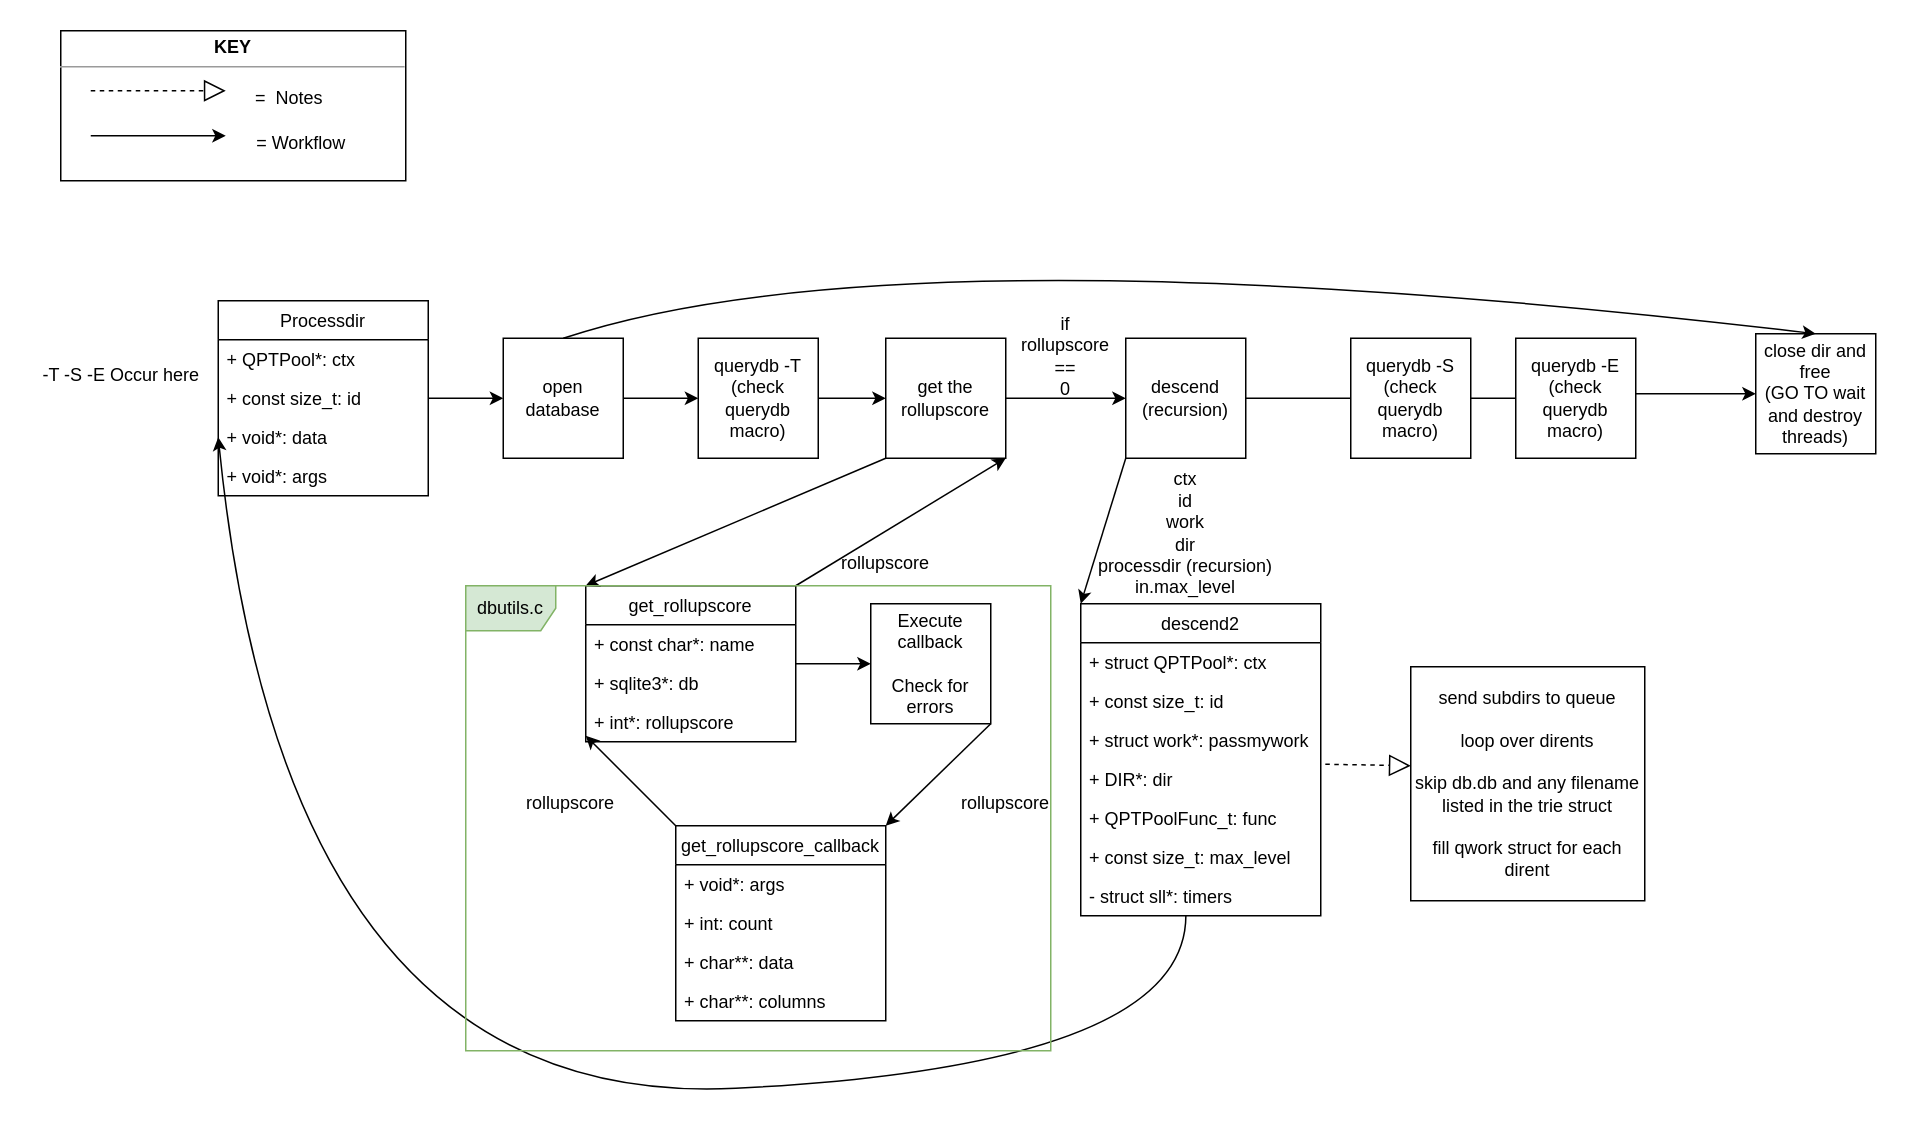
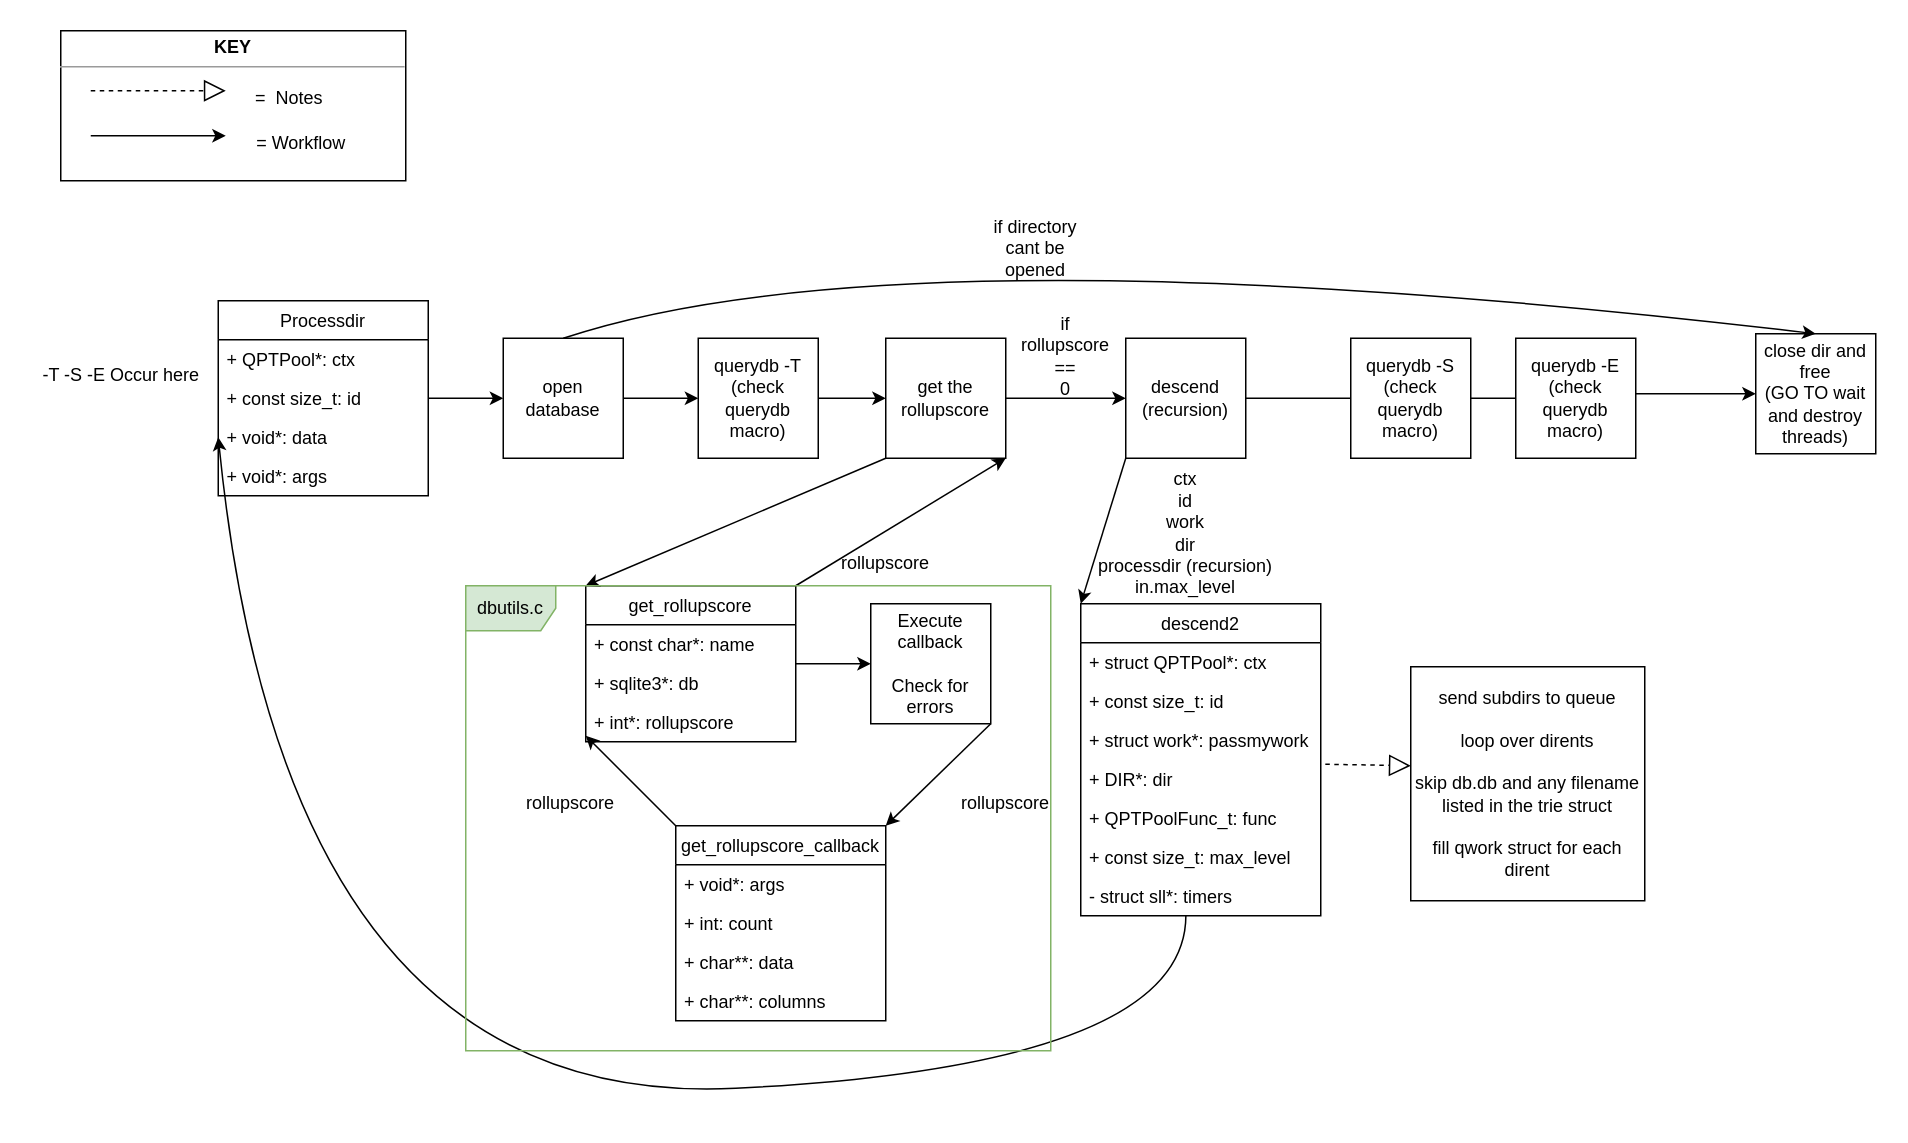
+ <mxCell id="46" value="if directory cant be opened" style="text;html=1;strokeColor=none;fillColor=none;align=center;verticalAlign=middle;whiteSpace=wrap;rounded=0;" vertex="1" parent="1"><mxGeometry x="660" y="150" width="60" height="30" as="geometry" /></mxCell>
